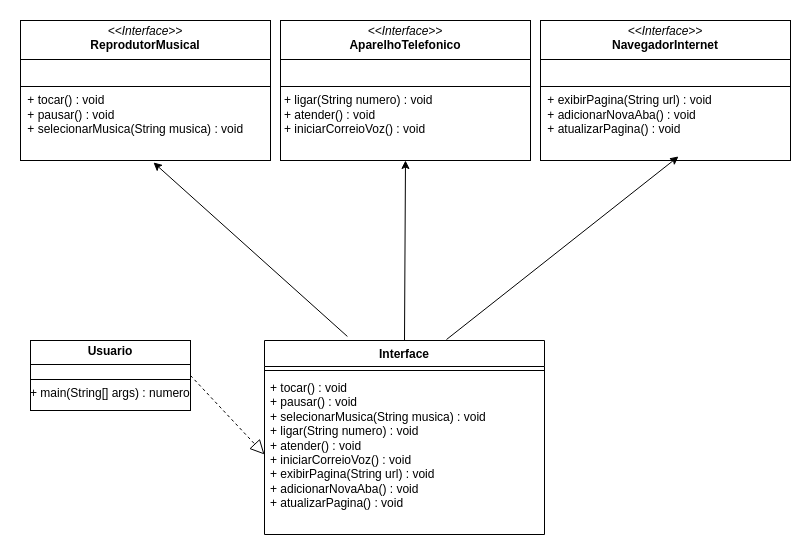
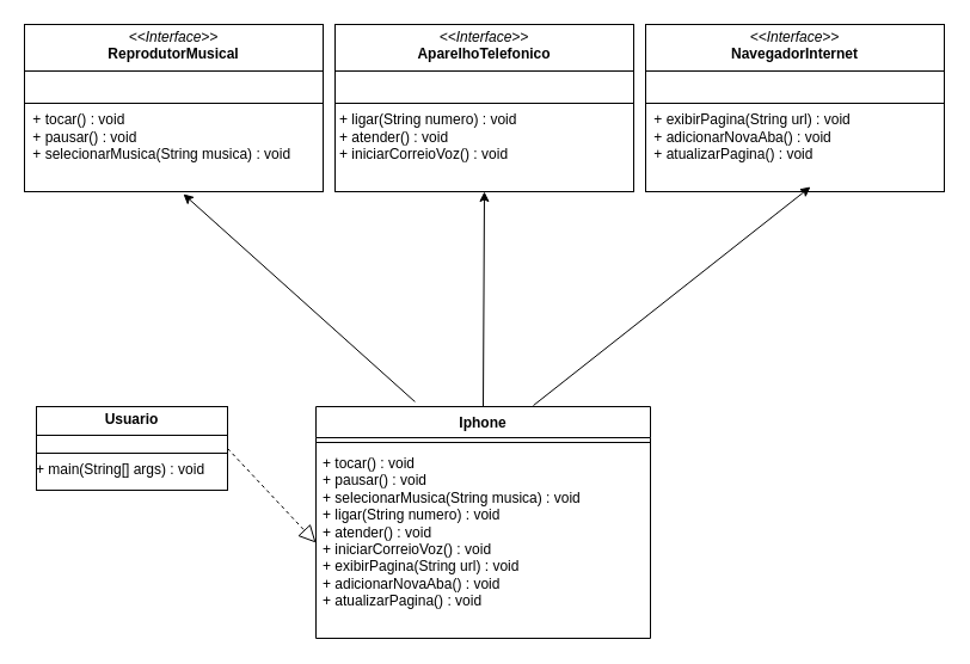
- <mxCell id="7" value="Interface" style="swimlane;fontStyle=1;align=center;verticalAlign=top;childLayout=stackLayout;horizontal=1;startSize=26;horizontalStack=0;resizeParent=1;resizeParentMax=0;resizeLast=0;collapsible=1;marginBottom=0;whiteSpace=wrap;html=1;" vertex="1" parent="1"><mxGeometry x="264" y="340" width="280" height="194" as="geometry" /></mxCell>
+ <mxCell id="7" value="Iphone" style="swimlane;fontStyle=1;align=center;verticalAlign=top;childLayout=stackLayout;horizontal=1;startSize=26;horizontalStack=0;resizeParent=1;resizeParentMax=0;resizeLast=0;collapsible=1;marginBottom=0;whiteSpace=wrap;html=1;" vertex="1" parent="1"><mxGeometry x="264" y="340" width="280" height="194" as="geometry" /></mxCell>
- <mxCell id="5" value="&lt;p style=&quot;margin:0px;margin-top:4px;text-align:center;&quot;&gt;&lt;b&gt;Usuario&lt;/b&gt;&lt;/p&gt;&lt;hr size=&quot;1&quot; style=&quot;border-style:solid;&quot;&gt;&lt;div style=&quot;height:2px;&quot;&gt;&lt;br&gt;&lt;/div&gt;&lt;hr size=&quot;1&quot; style=&quot;border-style:solid;&quot;&gt;&lt;div style=&quot;height:2px;&quot;&gt;+ main(String[] args) : numero&lt;/div&gt;&lt;div style=&quot;height:2px;&quot;&gt;&lt;br&gt;&lt;/div&gt;&lt;div style=&quot;height:2px;&quot;&gt;&lt;br&gt;&lt;/div&gt;" style="verticalAlign=top;align=left;overflow=fill;html=1;whiteSpace=wrap;" vertex="1" parent="1"><mxGeometry x="30" y="340" width="160" height="70" as="geometry" /></mxCell>
+ <mxCell id="5" value="&lt;p style=&quot;margin:0px;margin-top:4px;text-align:center;&quot;&gt;&lt;b&gt;Usuario&lt;/b&gt;&lt;/p&gt;&lt;hr size=&quot;1&quot; style=&quot;border-style:solid;&quot;&gt;&lt;div style=&quot;height:2px;&quot;&gt;&lt;br&gt;&lt;/div&gt;&lt;hr size=&quot;1&quot; style=&quot;border-style:solid;&quot;&gt;&lt;div style=&quot;height:2px;&quot;&gt;+ main(String[] args) : void&lt;/div&gt;&lt;div style=&quot;height:2px;&quot;&gt;&lt;br&gt;&lt;/div&gt;&lt;div style=&quot;height:2px;&quot;&gt;&lt;br&gt;&lt;/div&gt;" style="verticalAlign=top;align=left;overflow=fill;html=1;whiteSpace=wrap;" vertex="1" parent="1"><mxGeometry x="30" y="340" width="160" height="70" as="geometry" /></mxCell>
